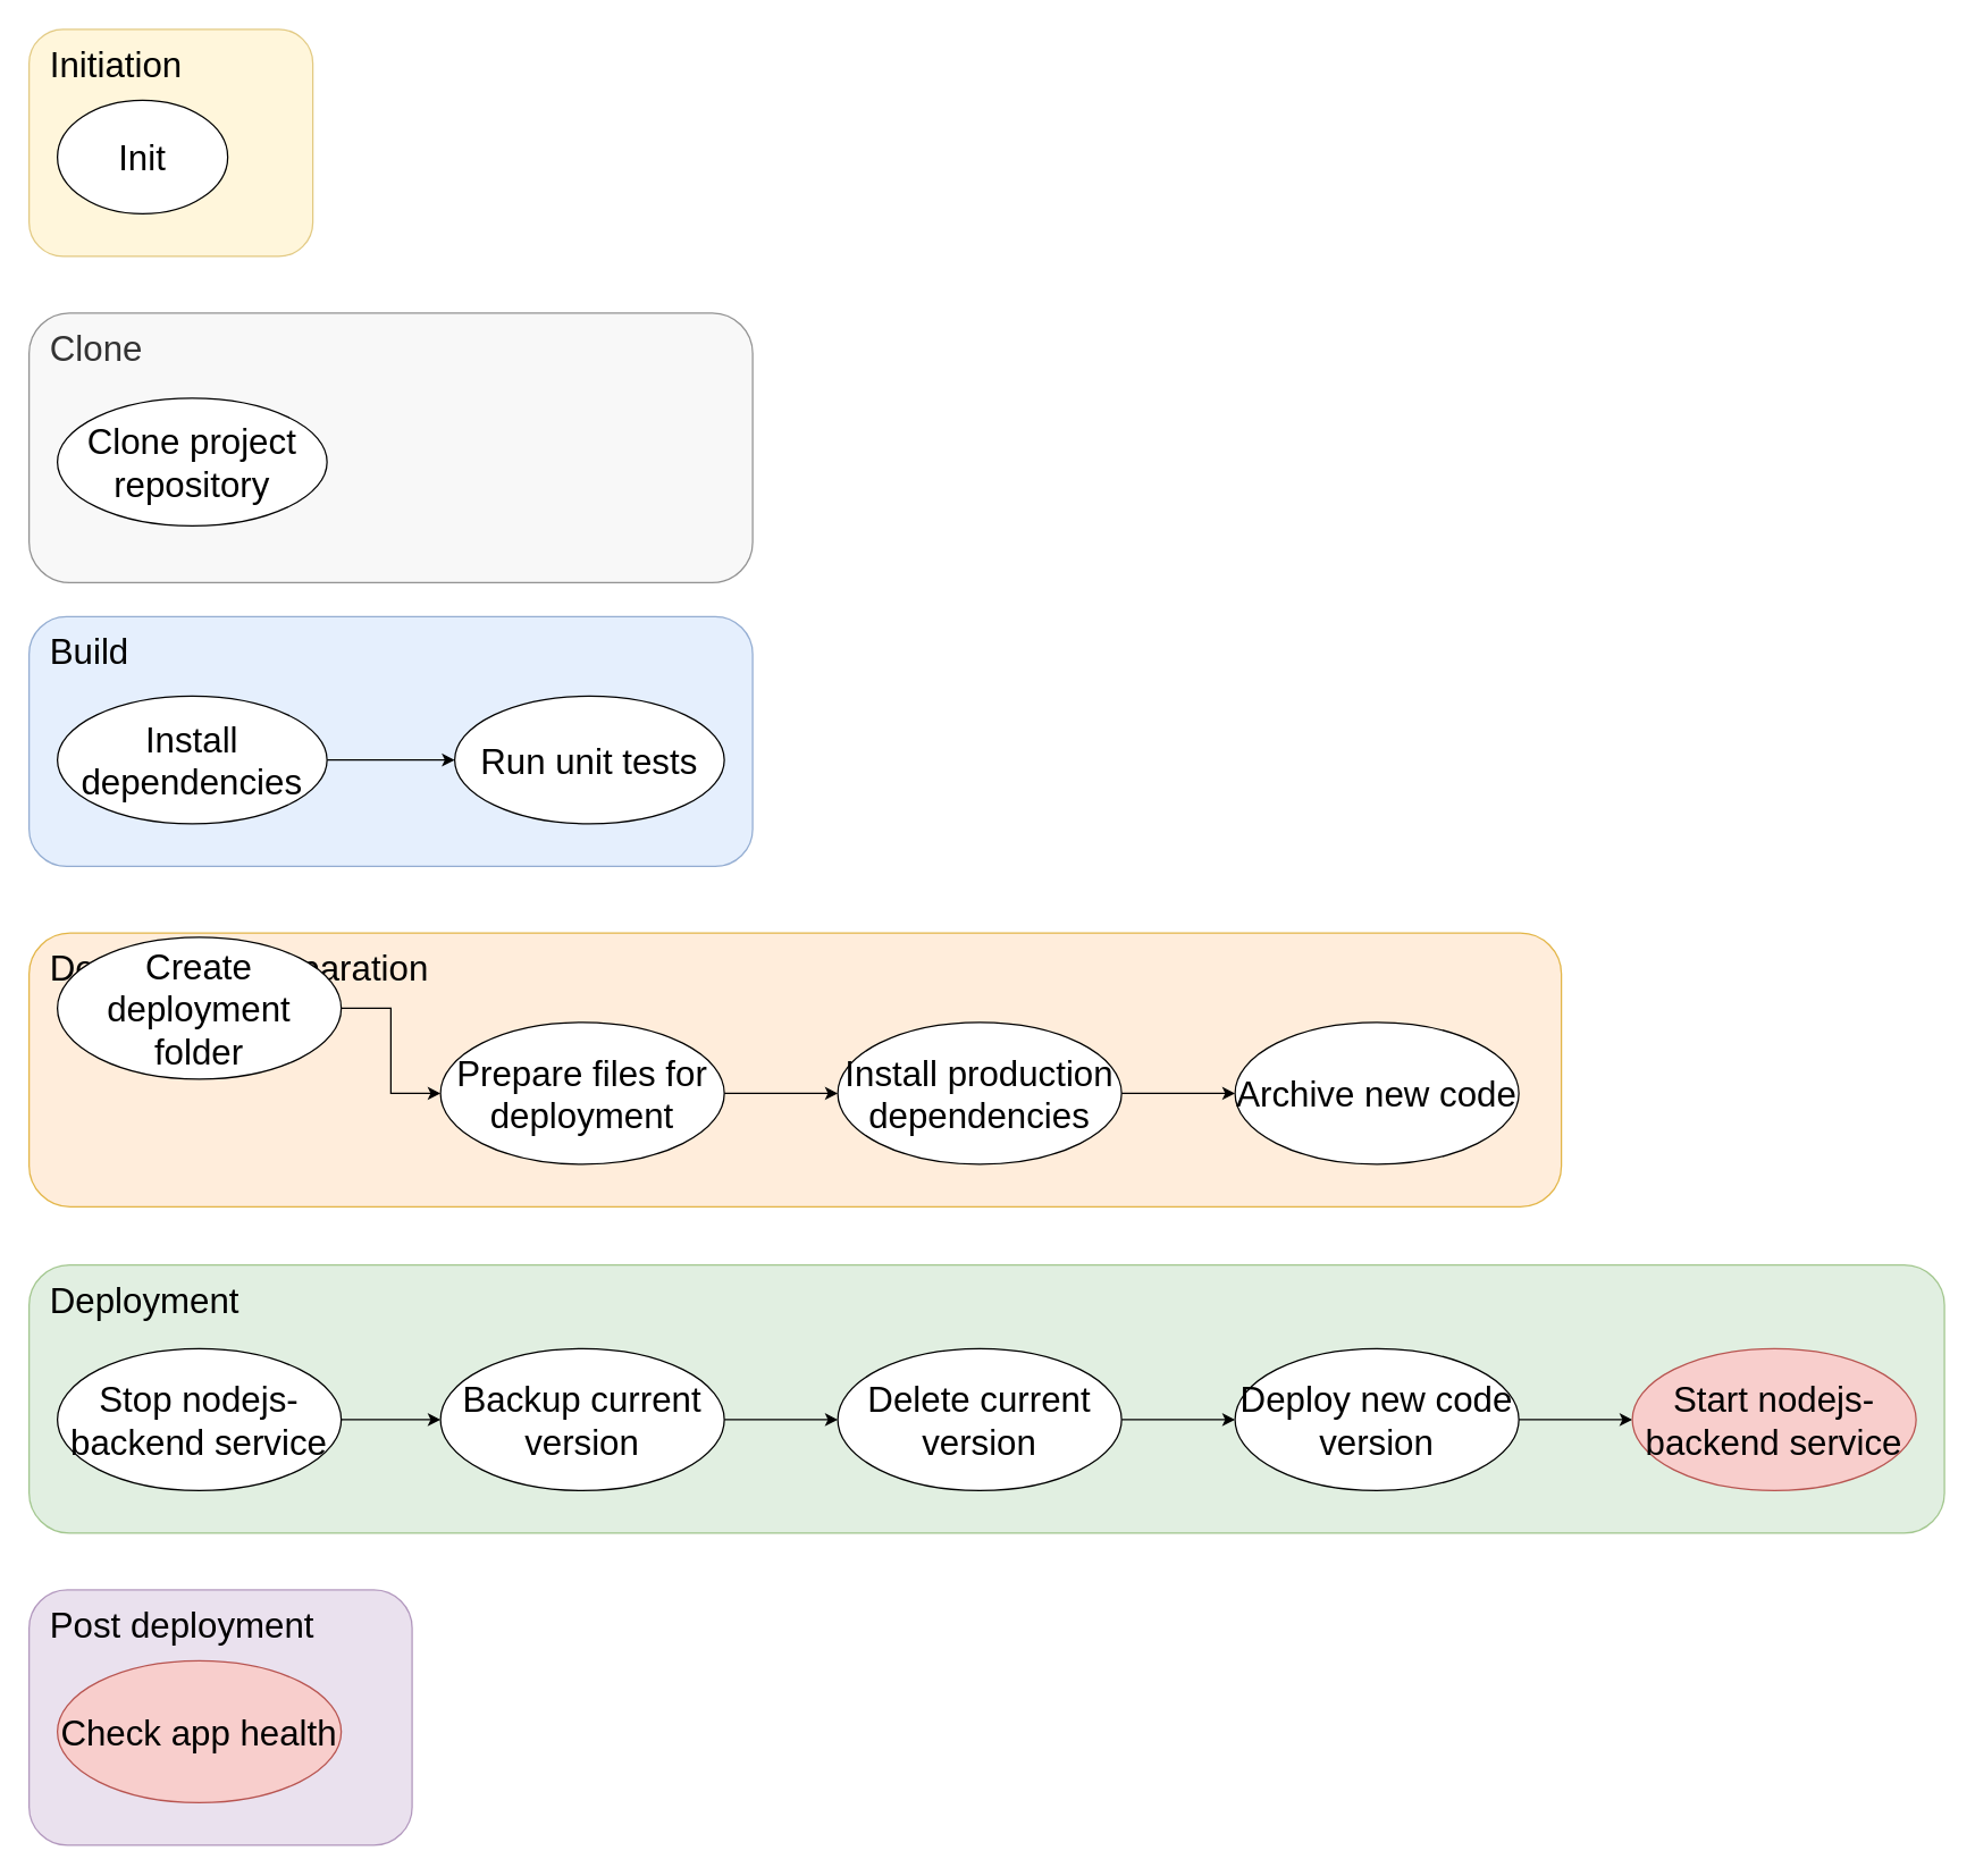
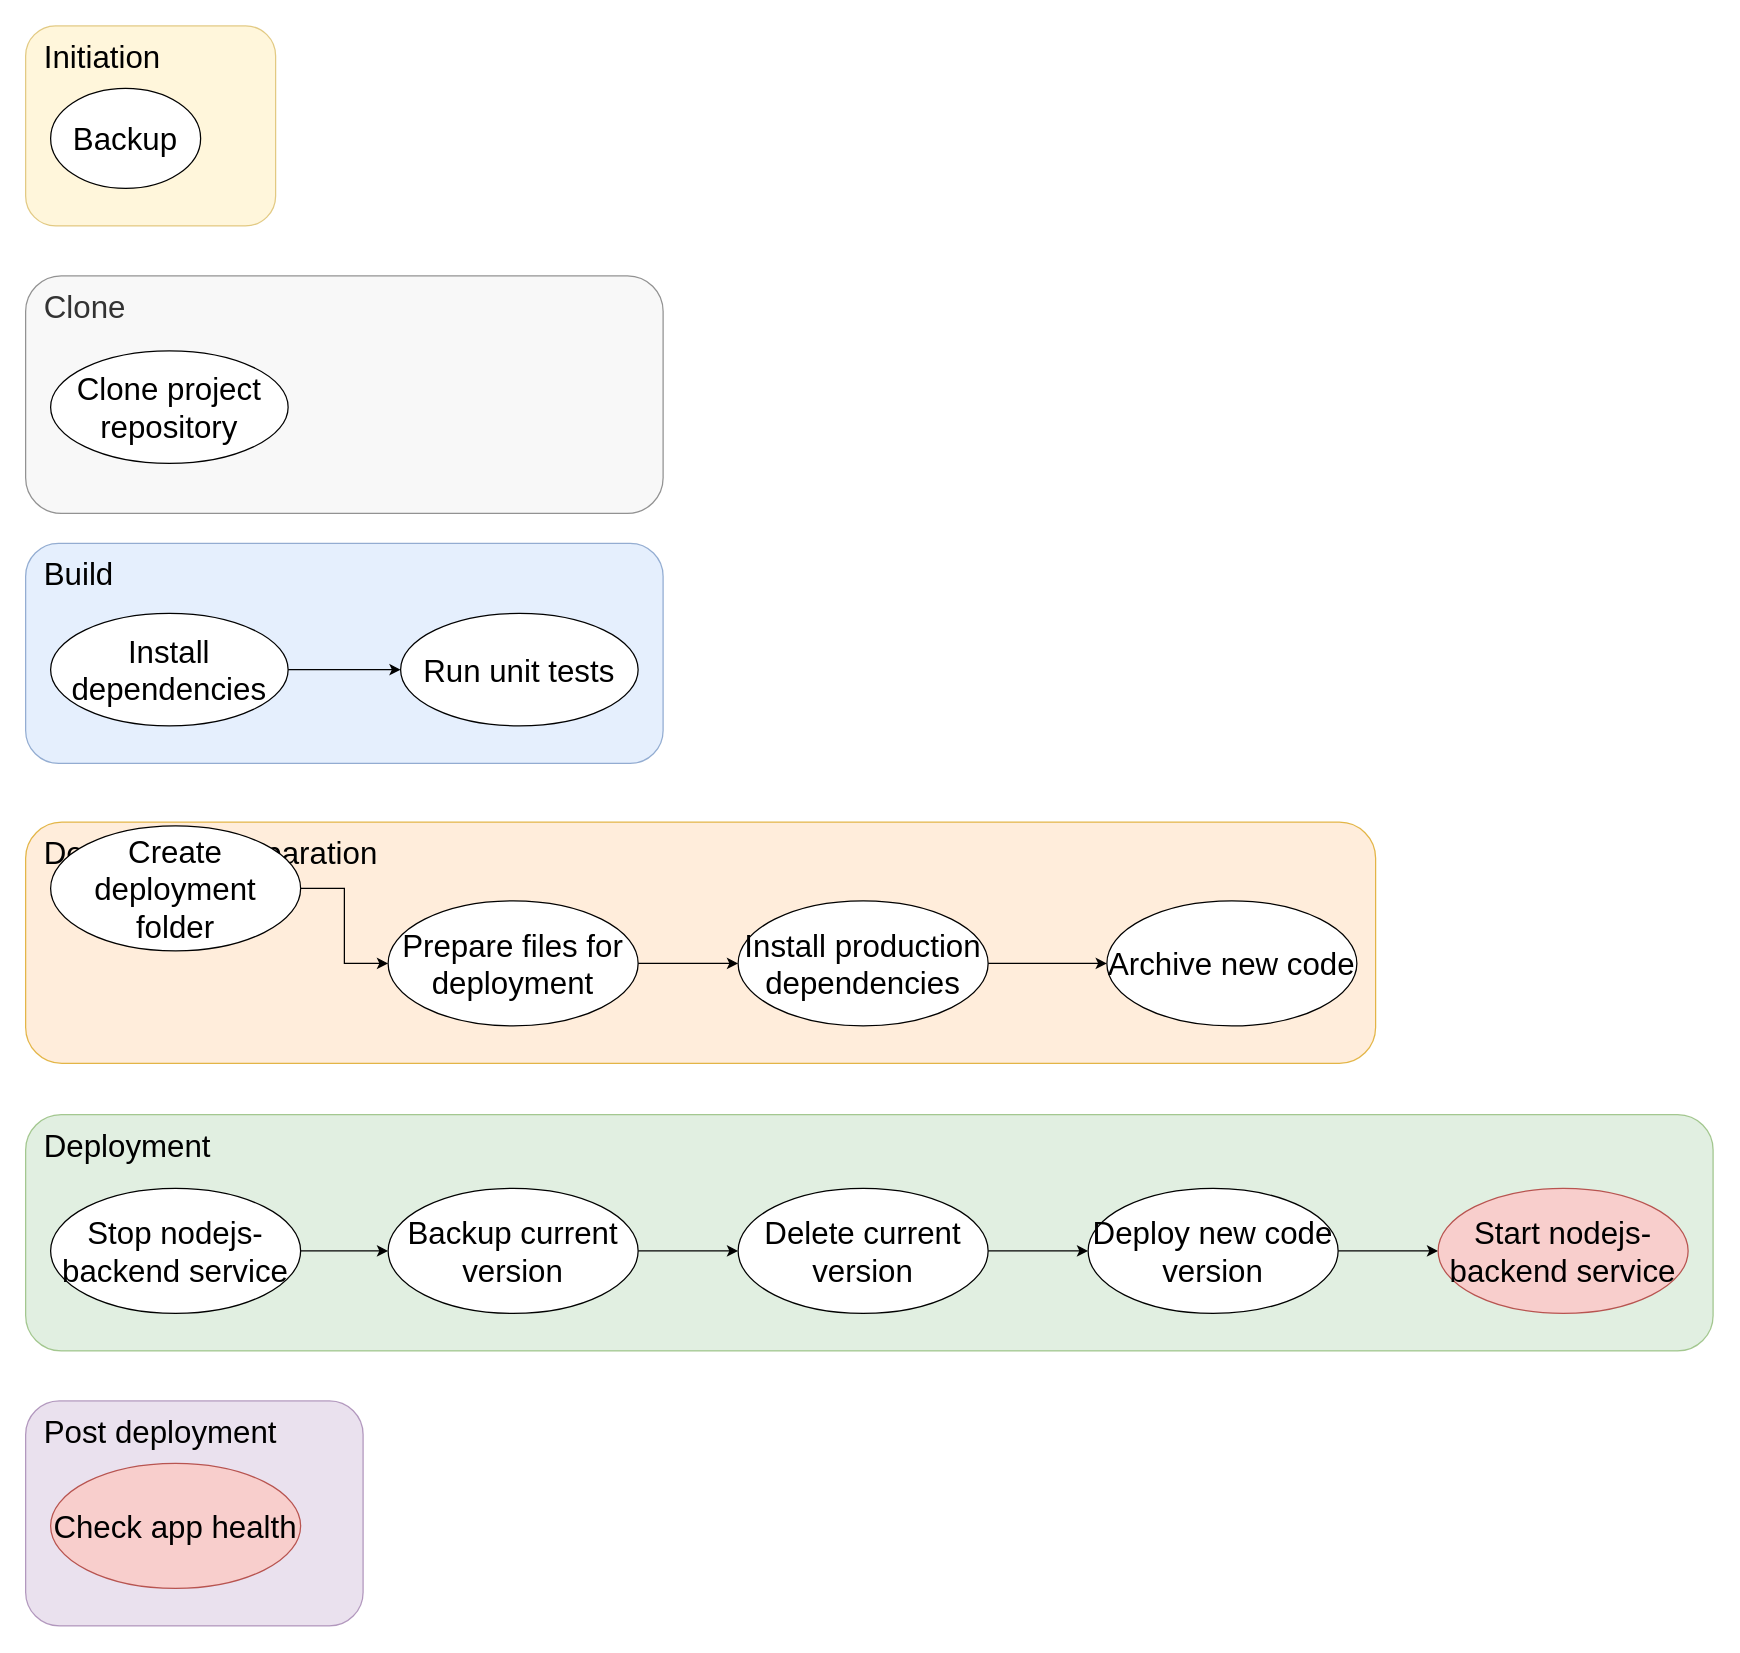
- <mxCell id="8" value="Init" style="ellipse;whiteSpace=wrap;html=1;fontSize=25;" parent="1" vertex="1"><mxGeometry x="40" y="70" width="120" height="80" as="geometry" /></mxCell>
+ <mxCell id="8" value="Backup" style="ellipse;whiteSpace=wrap;html=1;fontSize=25;" parent="1" vertex="1"><mxGeometry x="40" y="70" width="120" height="80" as="geometry" /></mxCell>
- <mxCell id="19" value="Archive new code" style="ellipse;whiteSpace=wrap;html=1;fontSize=25;" parent="1" vertex="1"><mxGeometry x="870" y="720" width="200" height="100" as="geometry" /></mxCell>
+ <mxCell id="19" value="Archive new code" style="ellipse;whiteSpace=wrap;html=1;fontSize=25;" parent="1" vertex="1"><mxGeometry x="885" y="720" width="200" height="100" as="geometry" /></mxCell>
